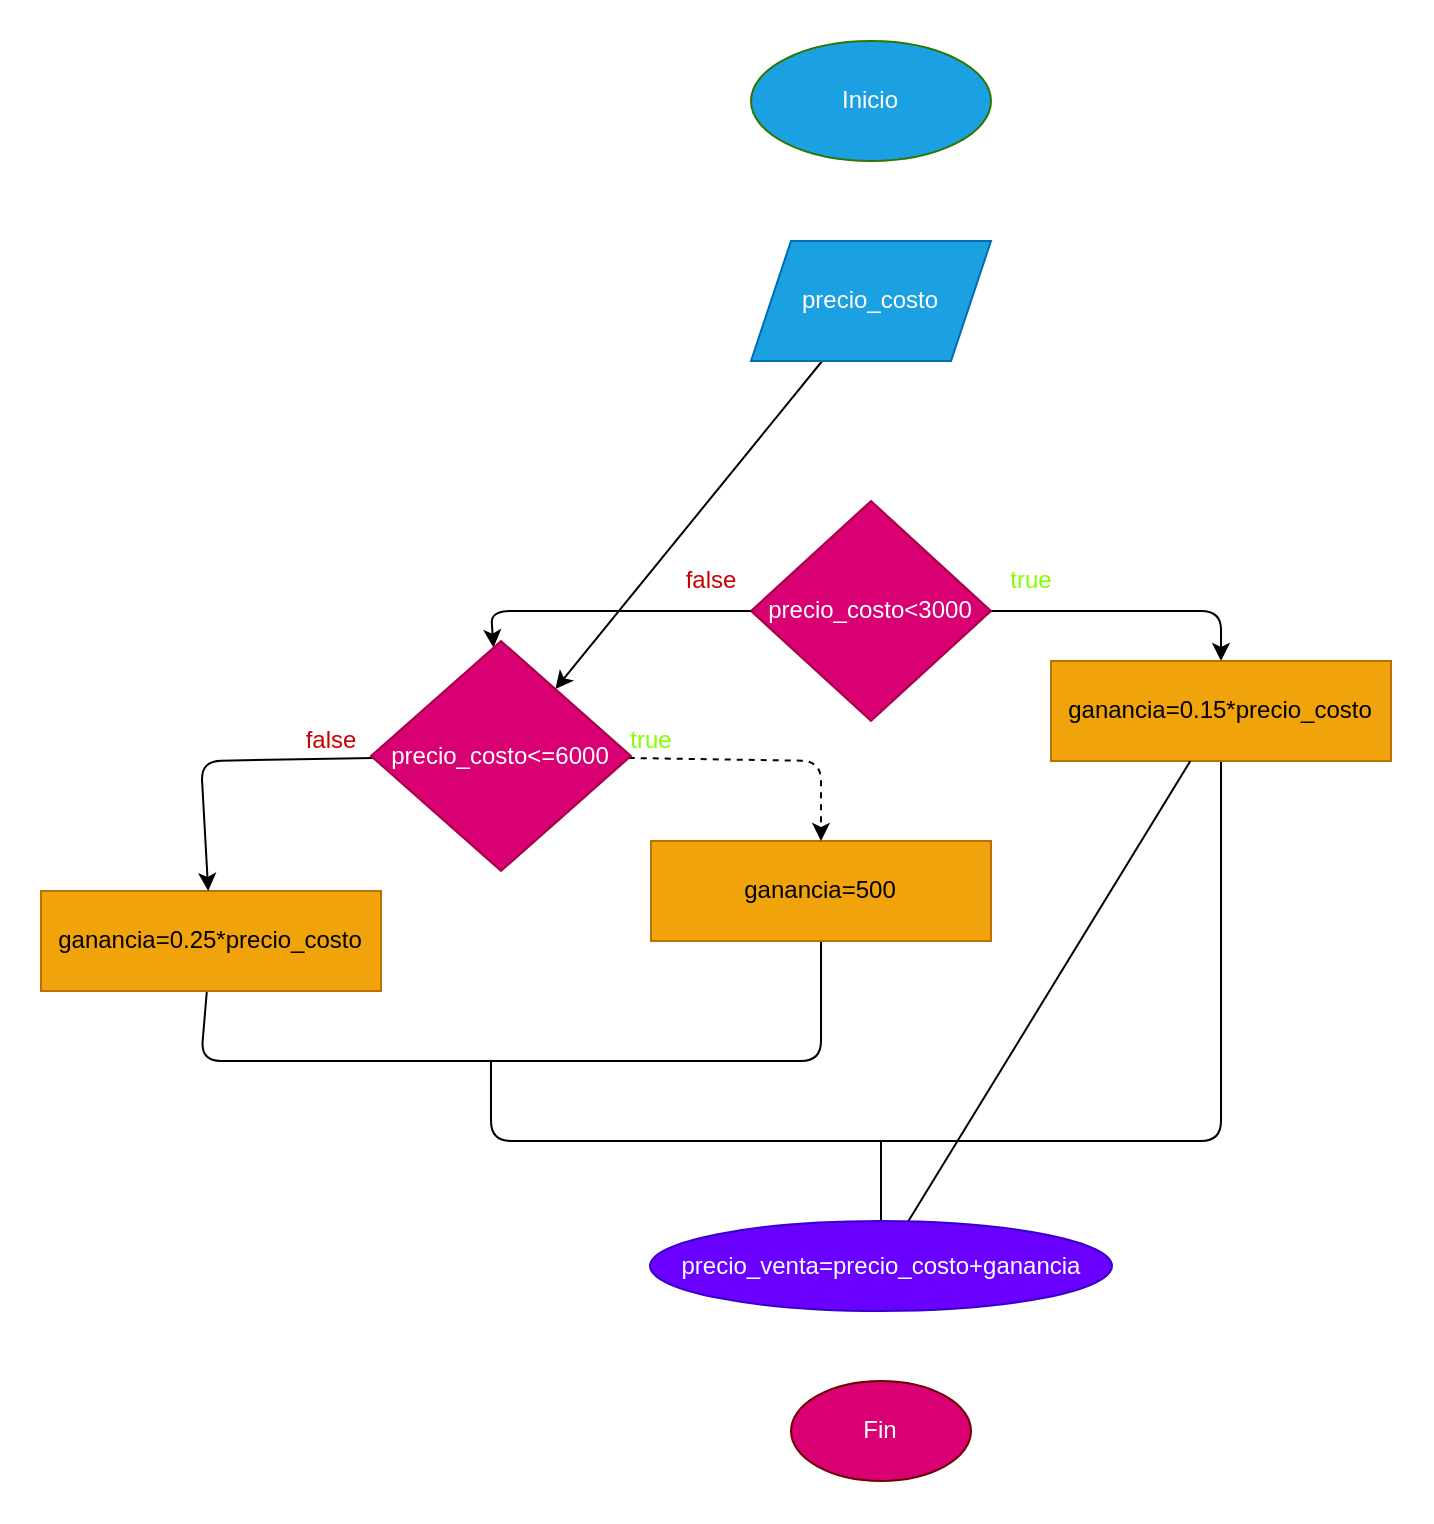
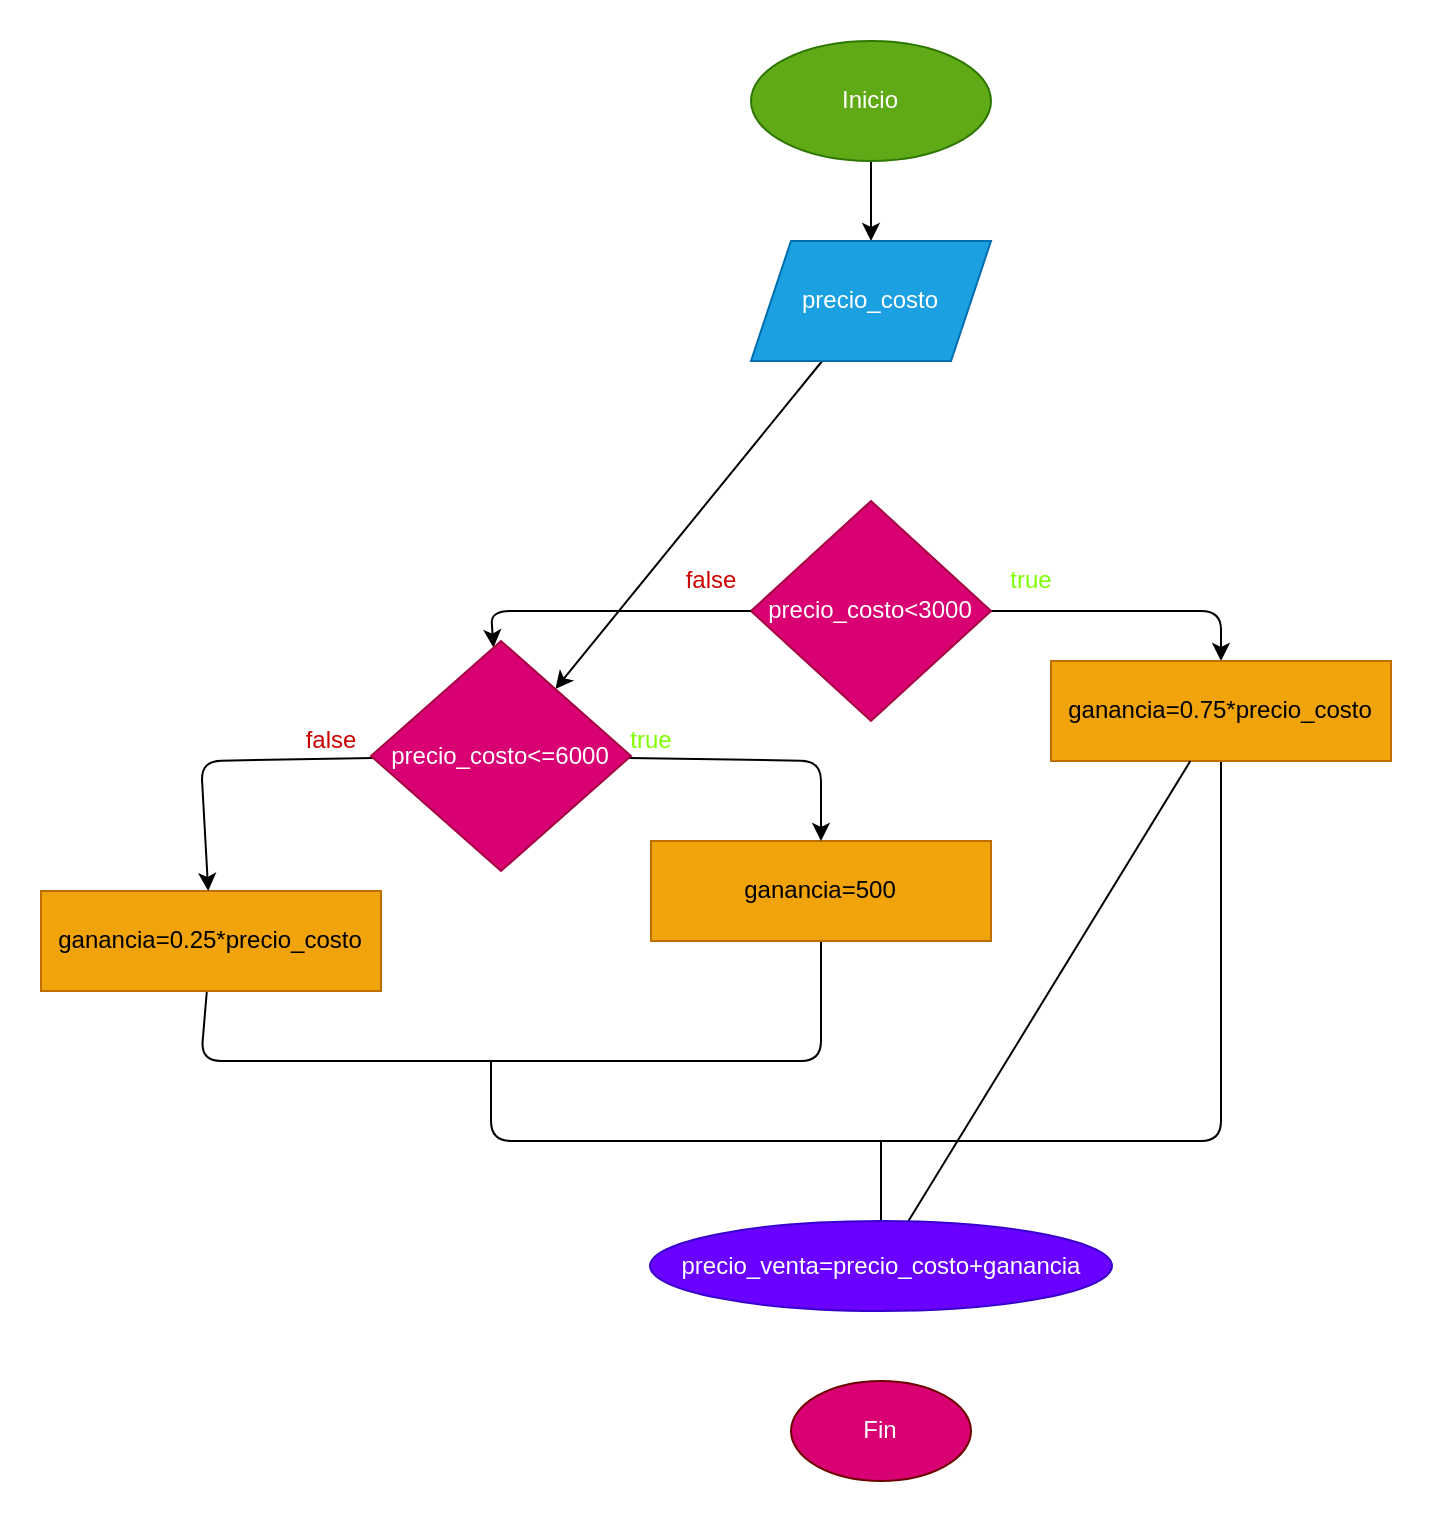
- <mxCell id="3" value="Inicio" style="ellipse;whiteSpace=wrap;html=1;fillColor=#1ba1e2;fontColor=#ffffff;strokeColor=#2D7600;" parent="1" vertex="1"><mxGeometry x="375" y="20" width="120" height="60" as="geometry" /></mxCell>
+ <mxCell id="3" value="Inicio" style="ellipse;whiteSpace=wrap;html=1;fillColor=#60a917;fontColor=#ffffff;strokeColor=#2D7600;" parent="1" vertex="1"><mxGeometry x="375" y="20" width="120" height="60" as="geometry" /></mxCell>
+ <mxCell id="2" value="" style="edgeStyle=none;html=1;" parent="1" source="3" target="5" edge="1"><mxGeometry relative="1" as="geometry" /></mxCell>
- <mxCell id="9" value="ganancia=0.15*precio_costo" style="whiteSpace=wrap;html=1;fillColor=#f0a30a;fontColor=#000000;strokeColor=#BD7000;" parent="1" vertex="1"><mxGeometry x="525" y="330" width="170" height="50" as="geometry" /></mxCell>
+ <mxCell id="9" value="ganancia=0.75*precio_costo" style="whiteSpace=wrap;html=1;fillColor=#f0a30a;fontColor=#000000;strokeColor=#BD7000;" parent="1" vertex="1"><mxGeometry x="525" y="330" width="170" height="50" as="geometry" /></mxCell>
- <mxCell id="15" style="edgeStyle=none;html=1;startArrow=none;startFill=0;endArrow=classic;endFill=1;dashed=1;" parent="1" source="16" target="12" edge="1"><mxGeometry relative="1" as="geometry"><Array as="points"><mxPoint x="410" y="380" /></Array></mxGeometry></mxCell>
+ <mxCell id="15" style="edgeStyle=none;html=1;startArrow=none;startFill=0;endArrow=classic;endFill=1;" parent="1" source="16" target="12" edge="1"><mxGeometry relative="1" as="geometry"><Array as="points"><mxPoint x="410" y="380" /></Array></mxGeometry></mxCell>
